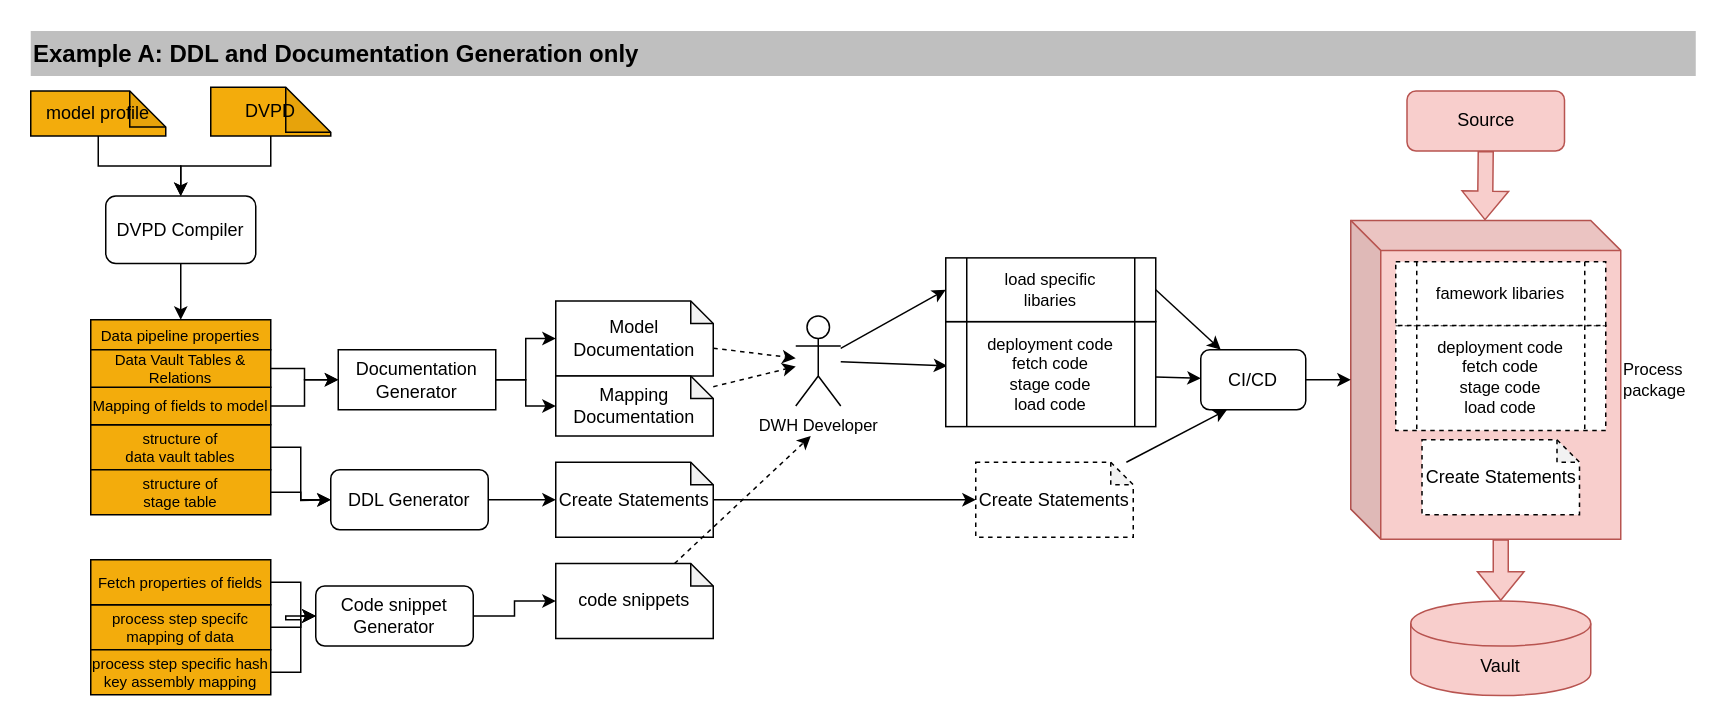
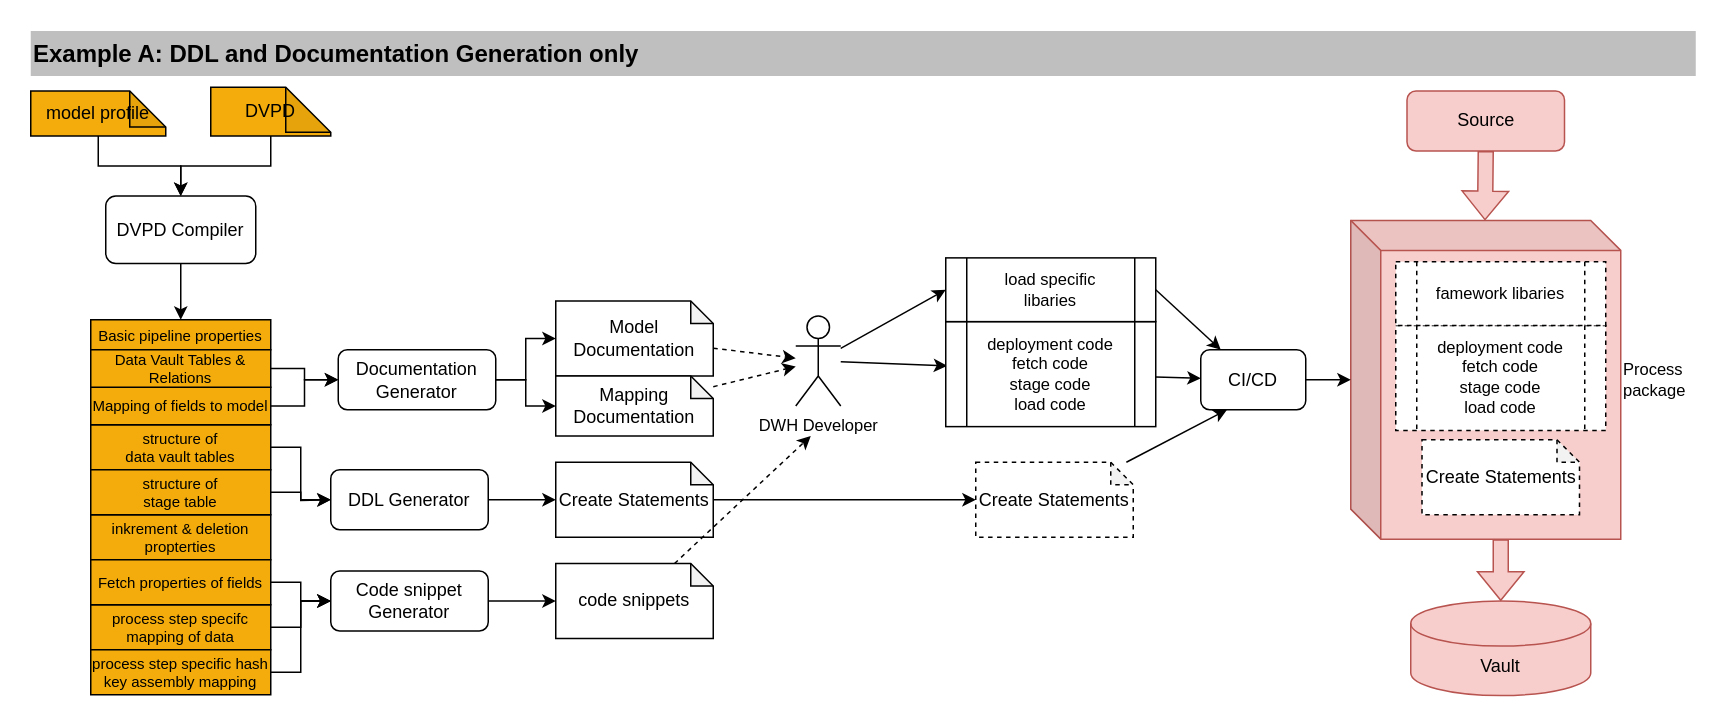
- <mxCell id="9" value="Data pipeline properties" style="rounded=0;whiteSpace=wrap;html=1;fillColor=#F3AC0C;gradientColor=none;fontSize=10;" parent="1" vertex="1"><mxGeometry x="60" y="212.5" width="120" height="20" as="geometry" /></mxCell>
+ <mxCell id="9" value="Basic pipeline properties" style="rounded=0;whiteSpace=wrap;html=1;fillColor=#F3AC0C;gradientColor=none;fontSize=10;" parent="1" vertex="1"><mxGeometry x="60" y="212.5" width="120" height="20" as="geometry" /></mxCell>
- <mxCell id="34" value="Documentation&lt;br&gt;Generator" style="whiteSpace=wrap;html=1;rounded=0;" parent="1" vertex="1"><mxGeometry x="225" y="232.5" width="105" height="40" as="geometry" /></mxCell>
+ <mxCell id="34" value="Documentation&lt;br&gt;Generator" style="rounded=1;whiteSpace=wrap;html=1;" parent="1" vertex="1"><mxGeometry x="225" y="232.5" width="105" height="40" as="geometry" /></mxCell>
+ <mxCell id="11" value="inkrement &amp;amp; deletion propterties" style="rounded=0;whiteSpace=wrap;html=1;fillColor=#F3AC0C;gradientColor=none;fontSize=10;" parent="1" vertex="1"><mxGeometry x="60" y="342.5" width="120" height="30" as="geometry" /></mxCell>
- <mxCell id="56" value="Code snippet Generator" style="rounded=1;whiteSpace=wrap;html=1;" vertex="1" parent="1"><mxGeometry x="210" y="390" width="105" height="40" as="geometry" /></mxCell>
+ <mxCell id="56" value="Code snippet Generator" style="rounded=1;whiteSpace=wrap;html=1;" vertex="1" parent="1"><mxGeometry x="220" y="380" width="105" height="40" as="geometry" /></mxCell>
